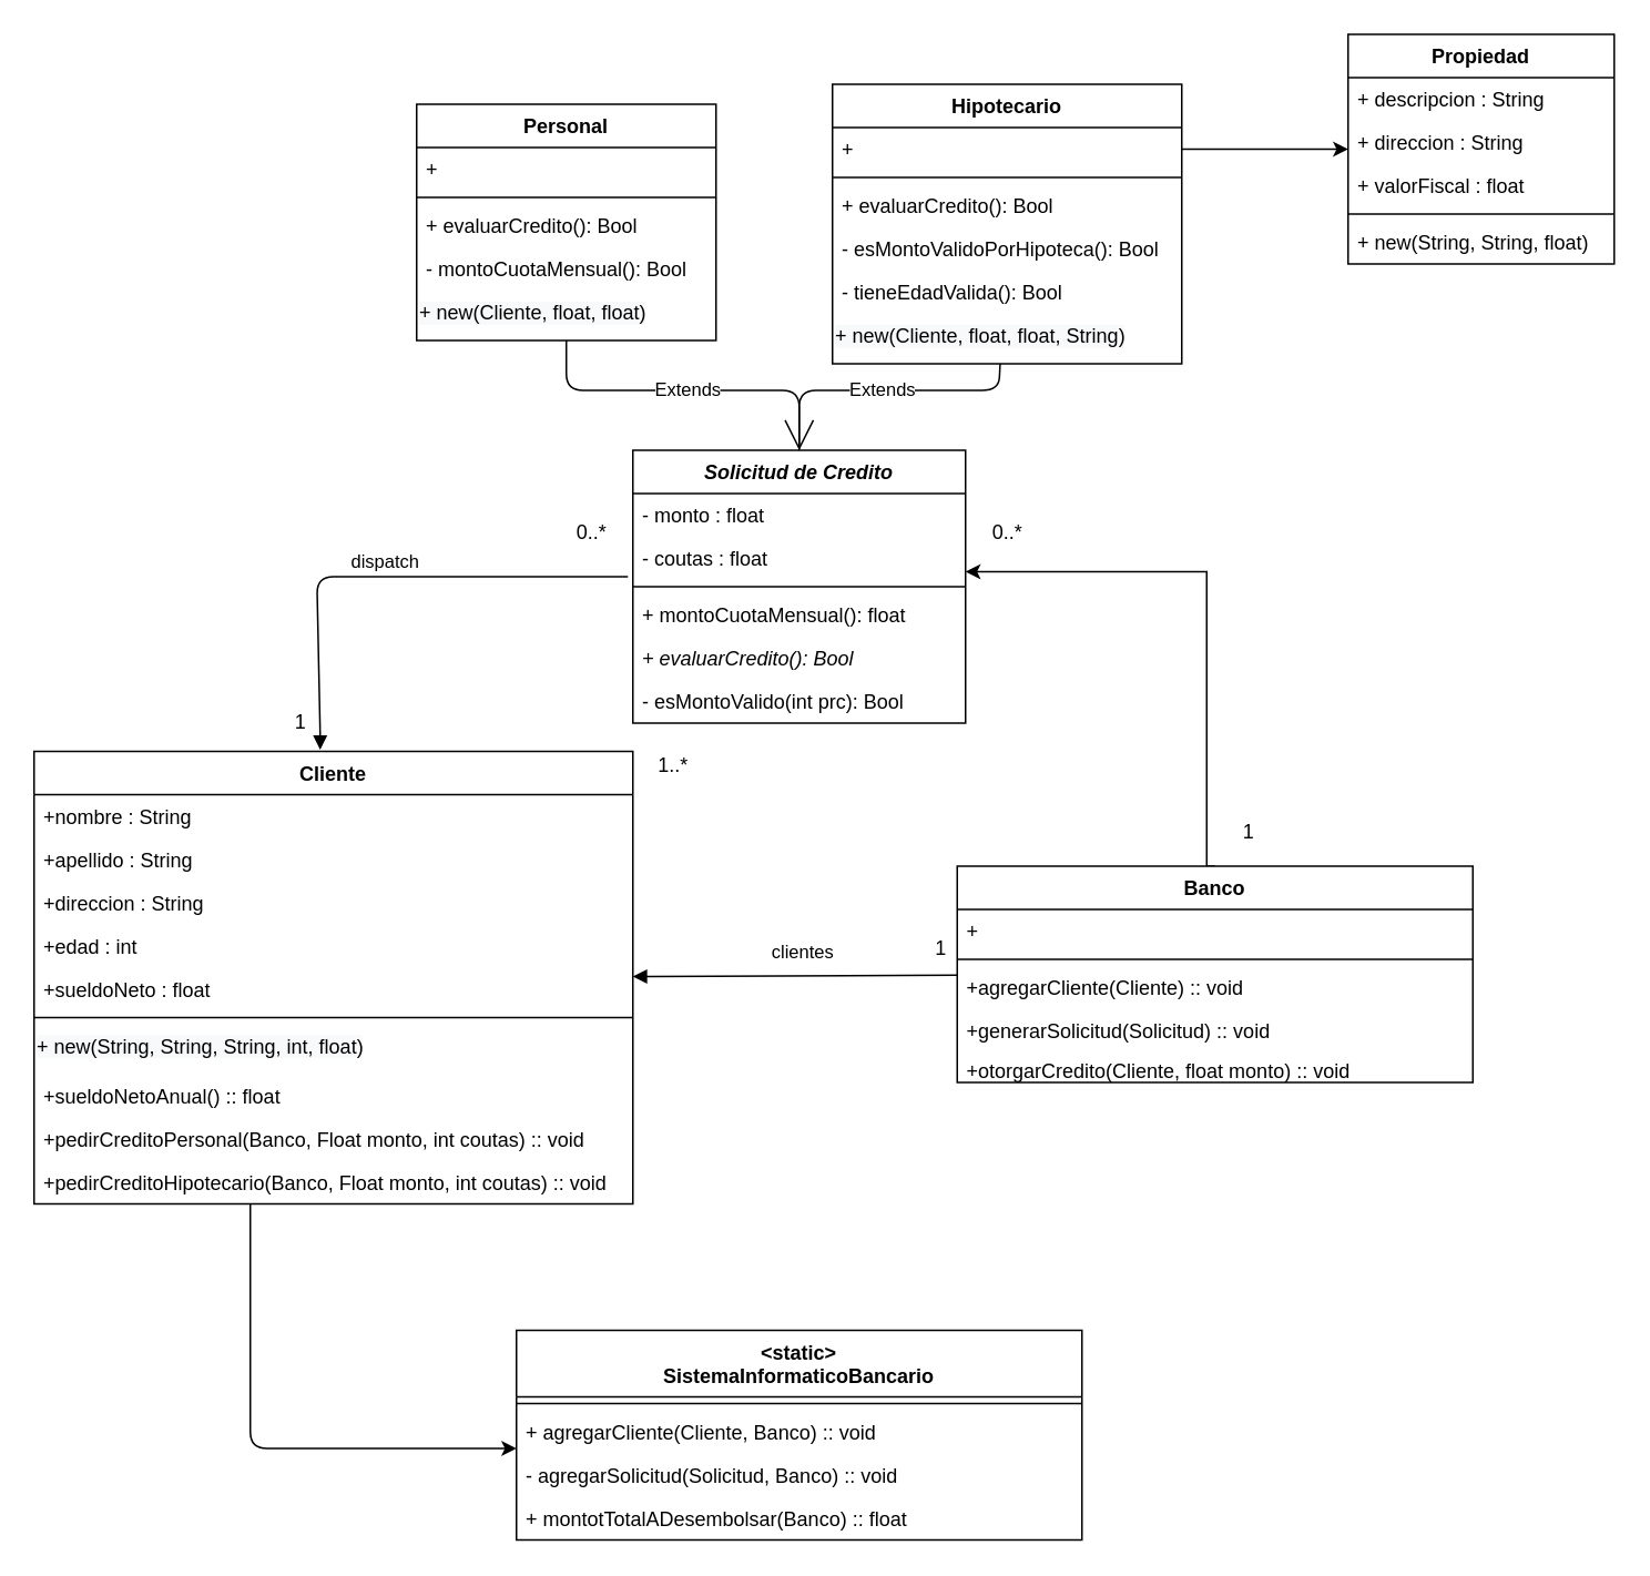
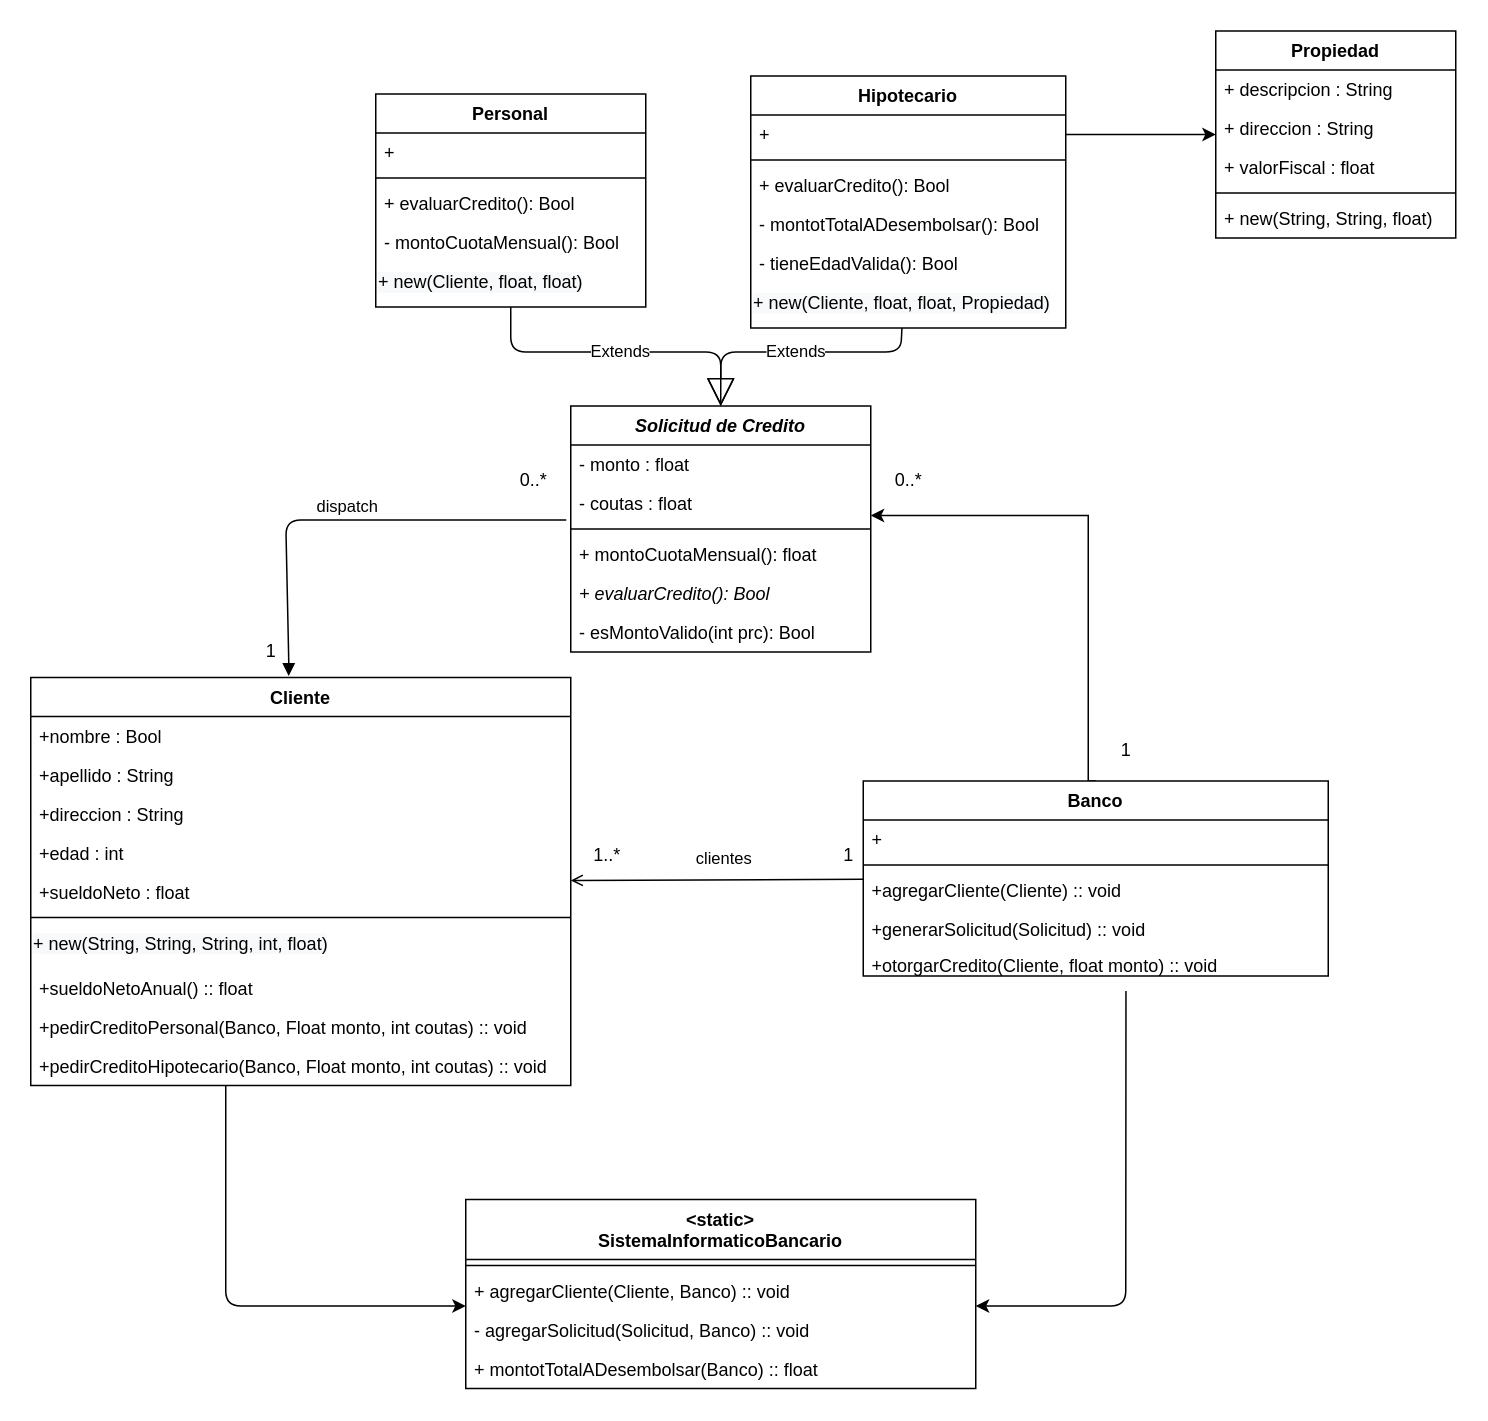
- <mxCell id="39" value="- esMontoValidoPorHipoteca(): Bool" style="text;strokeColor=none;fillColor=none;align=left;verticalAlign=top;spacingLeft=4;spacingRight=4;overflow=hidden;rotatable=0;points=[[0,0.5],[1,0.5]];portConstraint=eastwest;fontStyle=0" vertex="1" parent="35"><mxGeometry y="86" width="210" height="26" as="geometry" /></mxCell>
+ <mxCell id="39" value="- montotTotalADesembolsar(): Bool" style="text;strokeColor=none;fillColor=none;align=left;verticalAlign=top;spacingLeft=4;spacingRight=4;overflow=hidden;rotatable=0;points=[[0,0.5],[1,0.5]];portConstraint=eastwest;fontStyle=0" vertex="1" parent="35"><mxGeometry y="86" width="210" height="26" as="geometry" /></mxCell>
- <mxCell id="41" value="&lt;span style=&quot;color: rgb(0 , 0 , 0) ; font-family: &amp;#34;helvetica&amp;#34; ; font-style: normal ; font-weight: 400 ; letter-spacing: normal ; text-align: left ; text-indent: 0px ; text-transform: none ; word-spacing: 0px ; background-color: rgb(248 , 249 , 250) ; display: inline ; float: none&quot;&gt;&lt;font style=&quot;font-size: 12px&quot;&gt;+ new(Cliente, float, float, String)&lt;/font&gt;&lt;/span&gt;" style="text;whiteSpace=wrap;html=1;" vertex="1" parent="35"><mxGeometry y="138" width="210" height="30" as="geometry" /></mxCell>
+ <mxCell id="41" value="&lt;span style=&quot;color: rgb(0 , 0 , 0) ; font-family: &amp;#34;helvetica&amp;#34; ; font-style: normal ; font-weight: 400 ; letter-spacing: normal ; text-align: left ; text-indent: 0px ; text-transform: none ; word-spacing: 0px ; background-color: rgb(248 , 249 , 250) ; display: inline ; float: none&quot;&gt;&lt;font style=&quot;font-size: 12px&quot;&gt;+ new(Cliente, float, float, Propiedad)&lt;/font&gt;&lt;/span&gt;" style="text;whiteSpace=wrap;html=1;" vertex="1" parent="35"><mxGeometry y="138" width="210" height="30" as="geometry" /></mxCell>
- <mxCell id="42" value="Extends" style="endArrow=none;endSize=16;endFill=0;html=1;" edge="1" parent="1" source="29" target="21"><mxGeometry width="160" relative="1" as="geometry"><mxPoint x="390" y="334" as="sourcePoint" /><mxPoint x="550" y="334" as="targetPoint" /><Array as="points"><mxPoint x="340" y="234" /><mxPoint x="480" y="234" /></Array></mxGeometry></mxCell>
+ <mxCell id="42" value="Extends" style="endArrow=block;endSize=16;endFill=0;html=1;" edge="1" parent="1" source="29" target="21"><mxGeometry width="160" relative="1" as="geometry"><mxPoint x="390" y="334" as="sourcePoint" /><mxPoint x="550" y="334" as="targetPoint" /><Array as="points"><mxPoint x="340" y="234" /><mxPoint x="480" y="234" /></Array></mxGeometry></mxCell>
- <mxCell id="60" value="1..*" style="text;html=1;align=center;verticalAlign=middle;resizable=0;points=[];autosize=1;strokeColor=none;" vertex="1" parent="1"><mxGeometry x="389" y="450" width="30" height="20" as="geometry" /></mxCell>
+ <mxCell id="60" value="1..*" style="text;html=1;align=center;verticalAlign=middle;resizable=0;points=[];autosize=1;strokeColor=none;" vertex="1" parent="1"><mxGeometry x="389" y="560" width="30" height="20" as="geometry" /></mxCell>
- <mxCell id="3" value="+nombre : String" style="text;strokeColor=none;fillColor=none;align=left;verticalAlign=top;spacingLeft=4;spacingRight=4;overflow=hidden;rotatable=0;points=[[0,0.5],[1,0.5]];portConstraint=eastwest;" vertex="1" parent="2"><mxGeometry y="26" width="360" height="26" as="geometry" /></mxCell>
+ <mxCell id="3" value="+nombre : Bool" style="text;strokeColor=none;fillColor=none;align=left;verticalAlign=top;spacingLeft=4;spacingRight=4;overflow=hidden;rotatable=0;points=[[0,0.5],[1,0.5]];portConstraint=eastwest;" vertex="1" parent="2"><mxGeometry y="26" width="360" height="26" as="geometry" /></mxCell>
- <mxCell id="20" value="clientes" style="html=1;verticalAlign=bottom;endArrow=block;" edge="1" parent="1" source="14" target="2"><mxGeometry x="-0.048" y="-5" width="80" relative="1" as="geometry"><mxPoint x="380" y="724" as="sourcePoint" /><mxPoint x="460" y="724" as="targetPoint" /><mxPoint as="offset" /></mxGeometry></mxCell>
+ <mxCell id="20" value="clientes" style="html=1;verticalAlign=bottom;endArrow=open;" edge="1" parent="1" source="14" target="2"><mxGeometry x="-0.048" y="-5" width="80" relative="1" as="geometry"><mxPoint x="380" y="724" as="sourcePoint" /><mxPoint x="460" y="724" as="targetPoint" /><mxPoint as="offset" /></mxGeometry></mxCell>
+ <mxCell id="56" value="" style="endArrow=classic;html=1;exitX=0.565;exitY=1.5;exitDx=0;exitDy=0;exitPerimeter=0;entryX=1;entryY=0.885;entryDx=0;entryDy=0;entryPerimeter=0;" edge="1" parent="1" source="19" target="53"><mxGeometry width="50" height="50" relative="1" as="geometry"><mxPoint x="470" y="590" as="sourcePoint" /><mxPoint x="520" y="540" as="targetPoint" /><Array as="points"><mxPoint x="750" y="870" /></Array></mxGeometry></mxCell>
